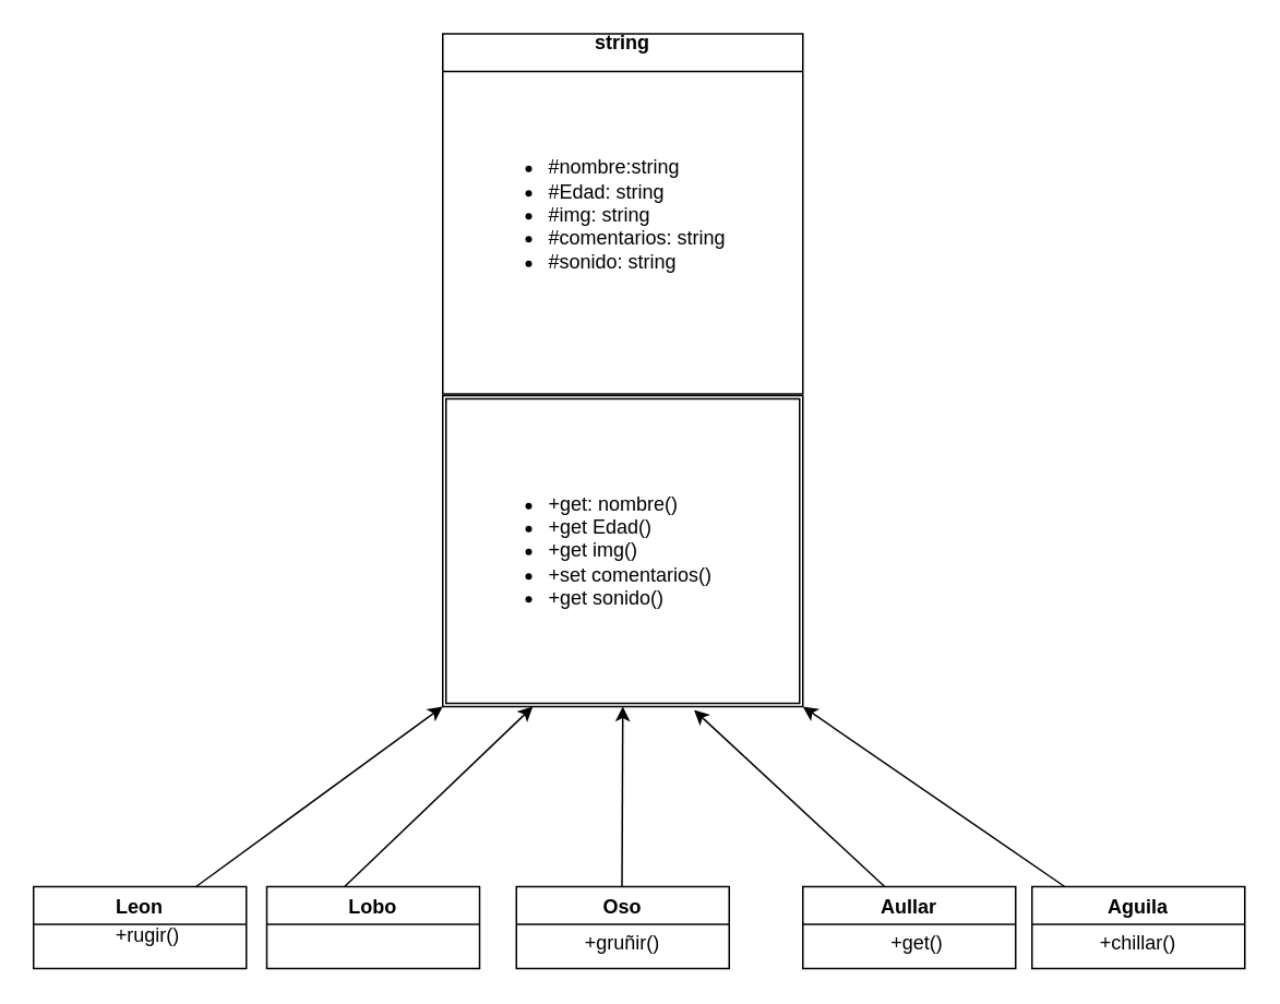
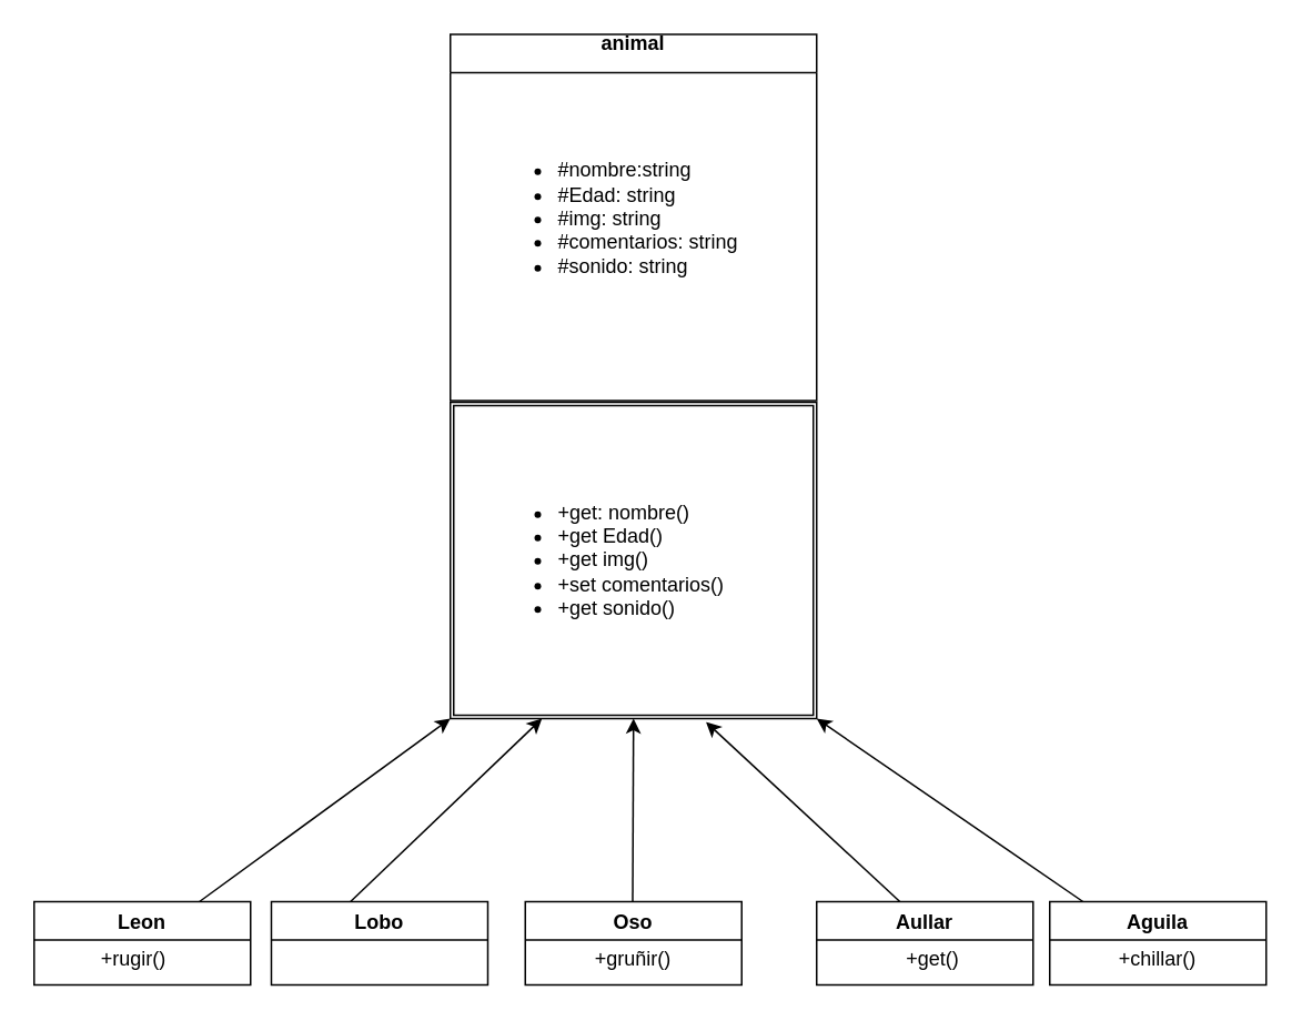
- <mxCell id="2" value="string&#10;" style="swimlane;" parent="1" vertex="1"><mxGeometry x="270" y="20" width="220" height="220" as="geometry" /></mxCell>
+ <mxCell id="2" value="animal&#10;" style="swimlane;" parent="1" vertex="1"><mxGeometry x="270" y="20" width="220" height="220" as="geometry" /></mxCell>
- <mxCell id="12" value="+rugir()" style="text;strokeColor=none;align=center;fillColor=none;html=1;verticalAlign=middle;whiteSpace=wrap;rounded=0;" parent="11" vertex="1"><mxGeometry x="40" y="15" width="60" height="30" as="geometry" /></mxCell>
+ <mxCell id="12" value="+rugir()" style="text;strokeColor=none;align=center;fillColor=none;html=1;verticalAlign=middle;whiteSpace=wrap;rounded=0;" parent="11" vertex="1"><mxGeometry x="30" y="20" width="60" height="30" as="geometry" /></mxCell>
